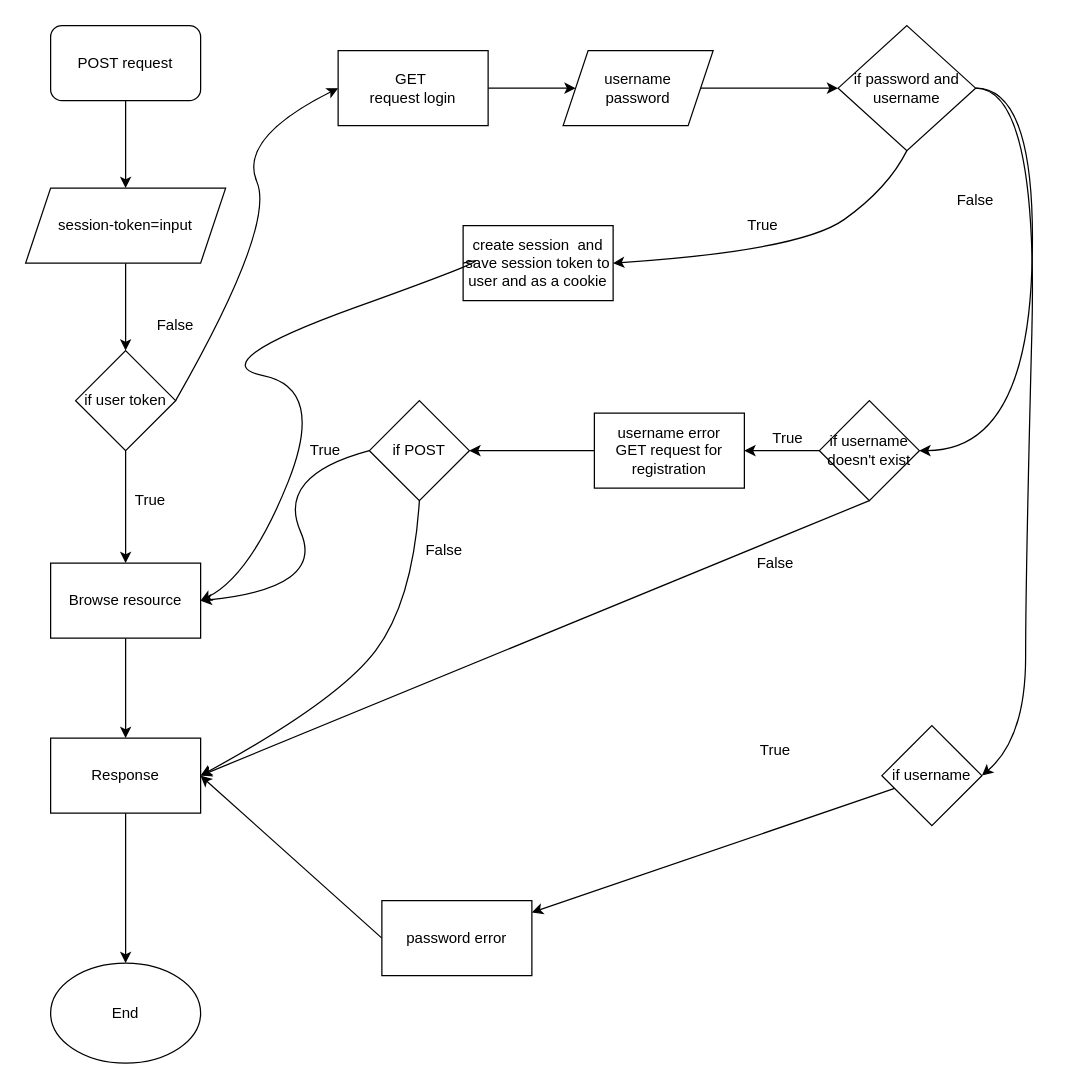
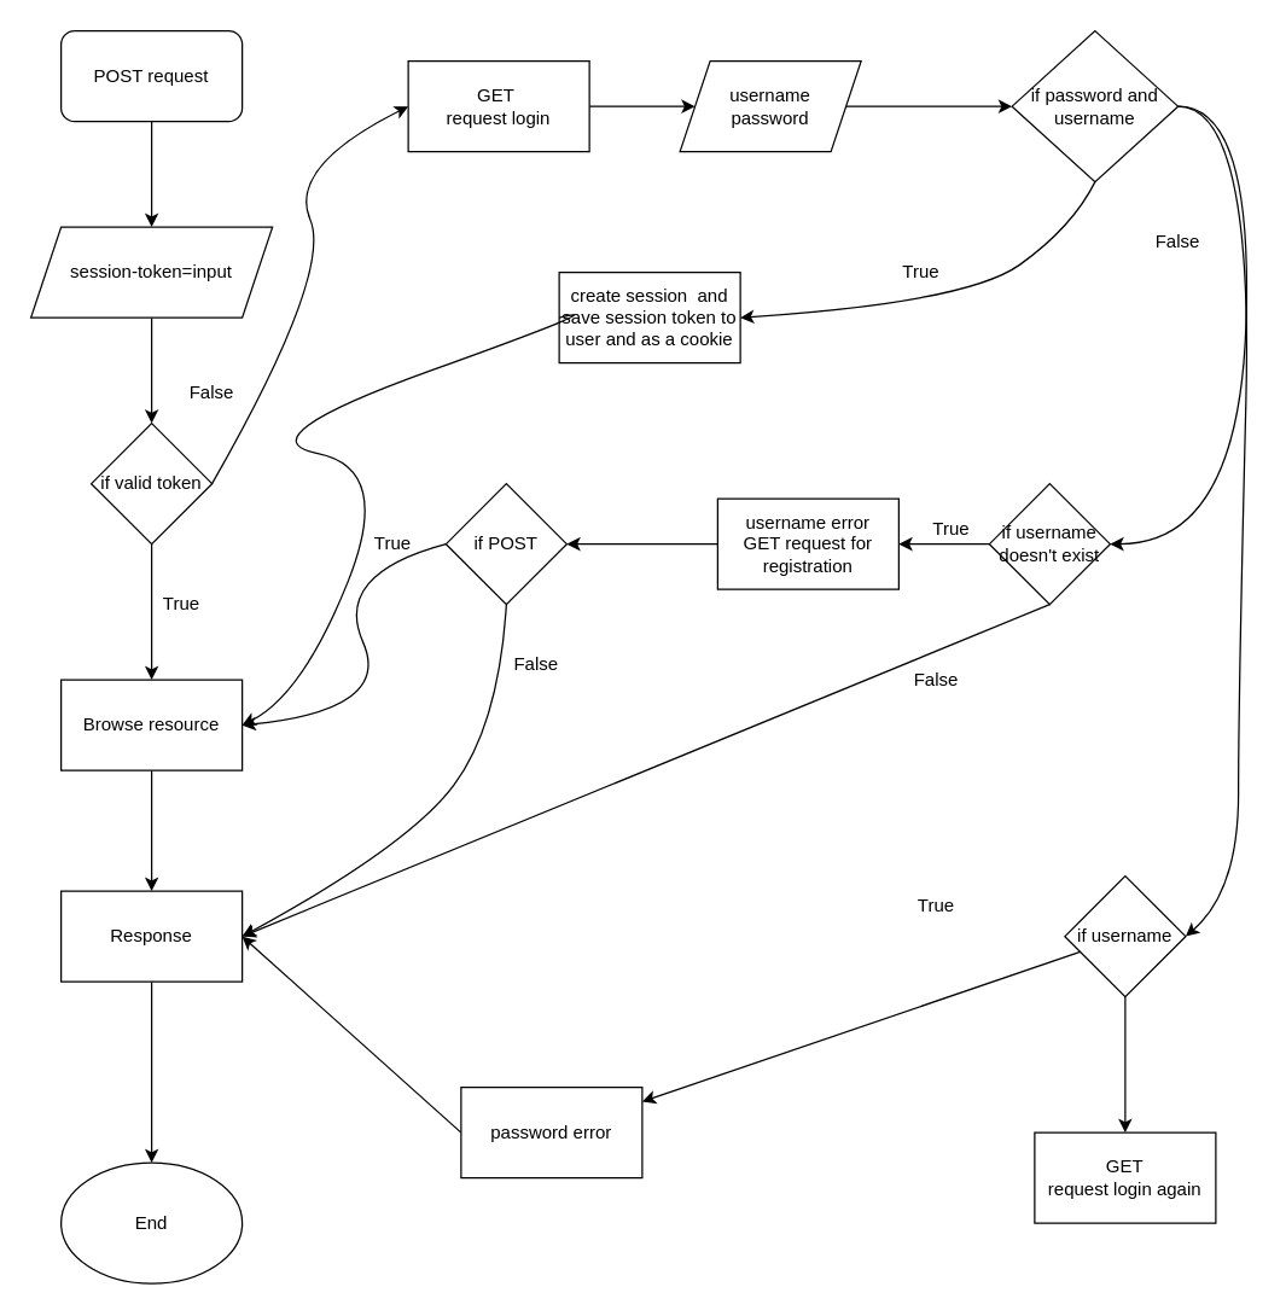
- <mxCell id="7" value="if user token" style="rhombus;whiteSpace=wrap;html=1;" vertex="1" parent="1"><mxGeometry x="60" y="280" width="80" height="80" as="geometry" /></mxCell>
+ <mxCell id="7" value="if valid token" style="rhombus;whiteSpace=wrap;html=1;" vertex="1" parent="1"><mxGeometry x="60" y="280" width="80" height="80" as="geometry" /></mxCell>
+ <mxCell id="20" value="" style="edgeStyle=none;html=1;" edge="1" parent="1" source="21" target="46"><mxGeometry relative="1" as="geometry" /></mxCell>
+ <mxCell id="46" value="GET&lt;br&gt;request login again" style="whiteSpace=wrap;html=1;" vertex="1" parent="1"><mxGeometry x="685" y="750" width="120" height="60" as="geometry" /></mxCell>
